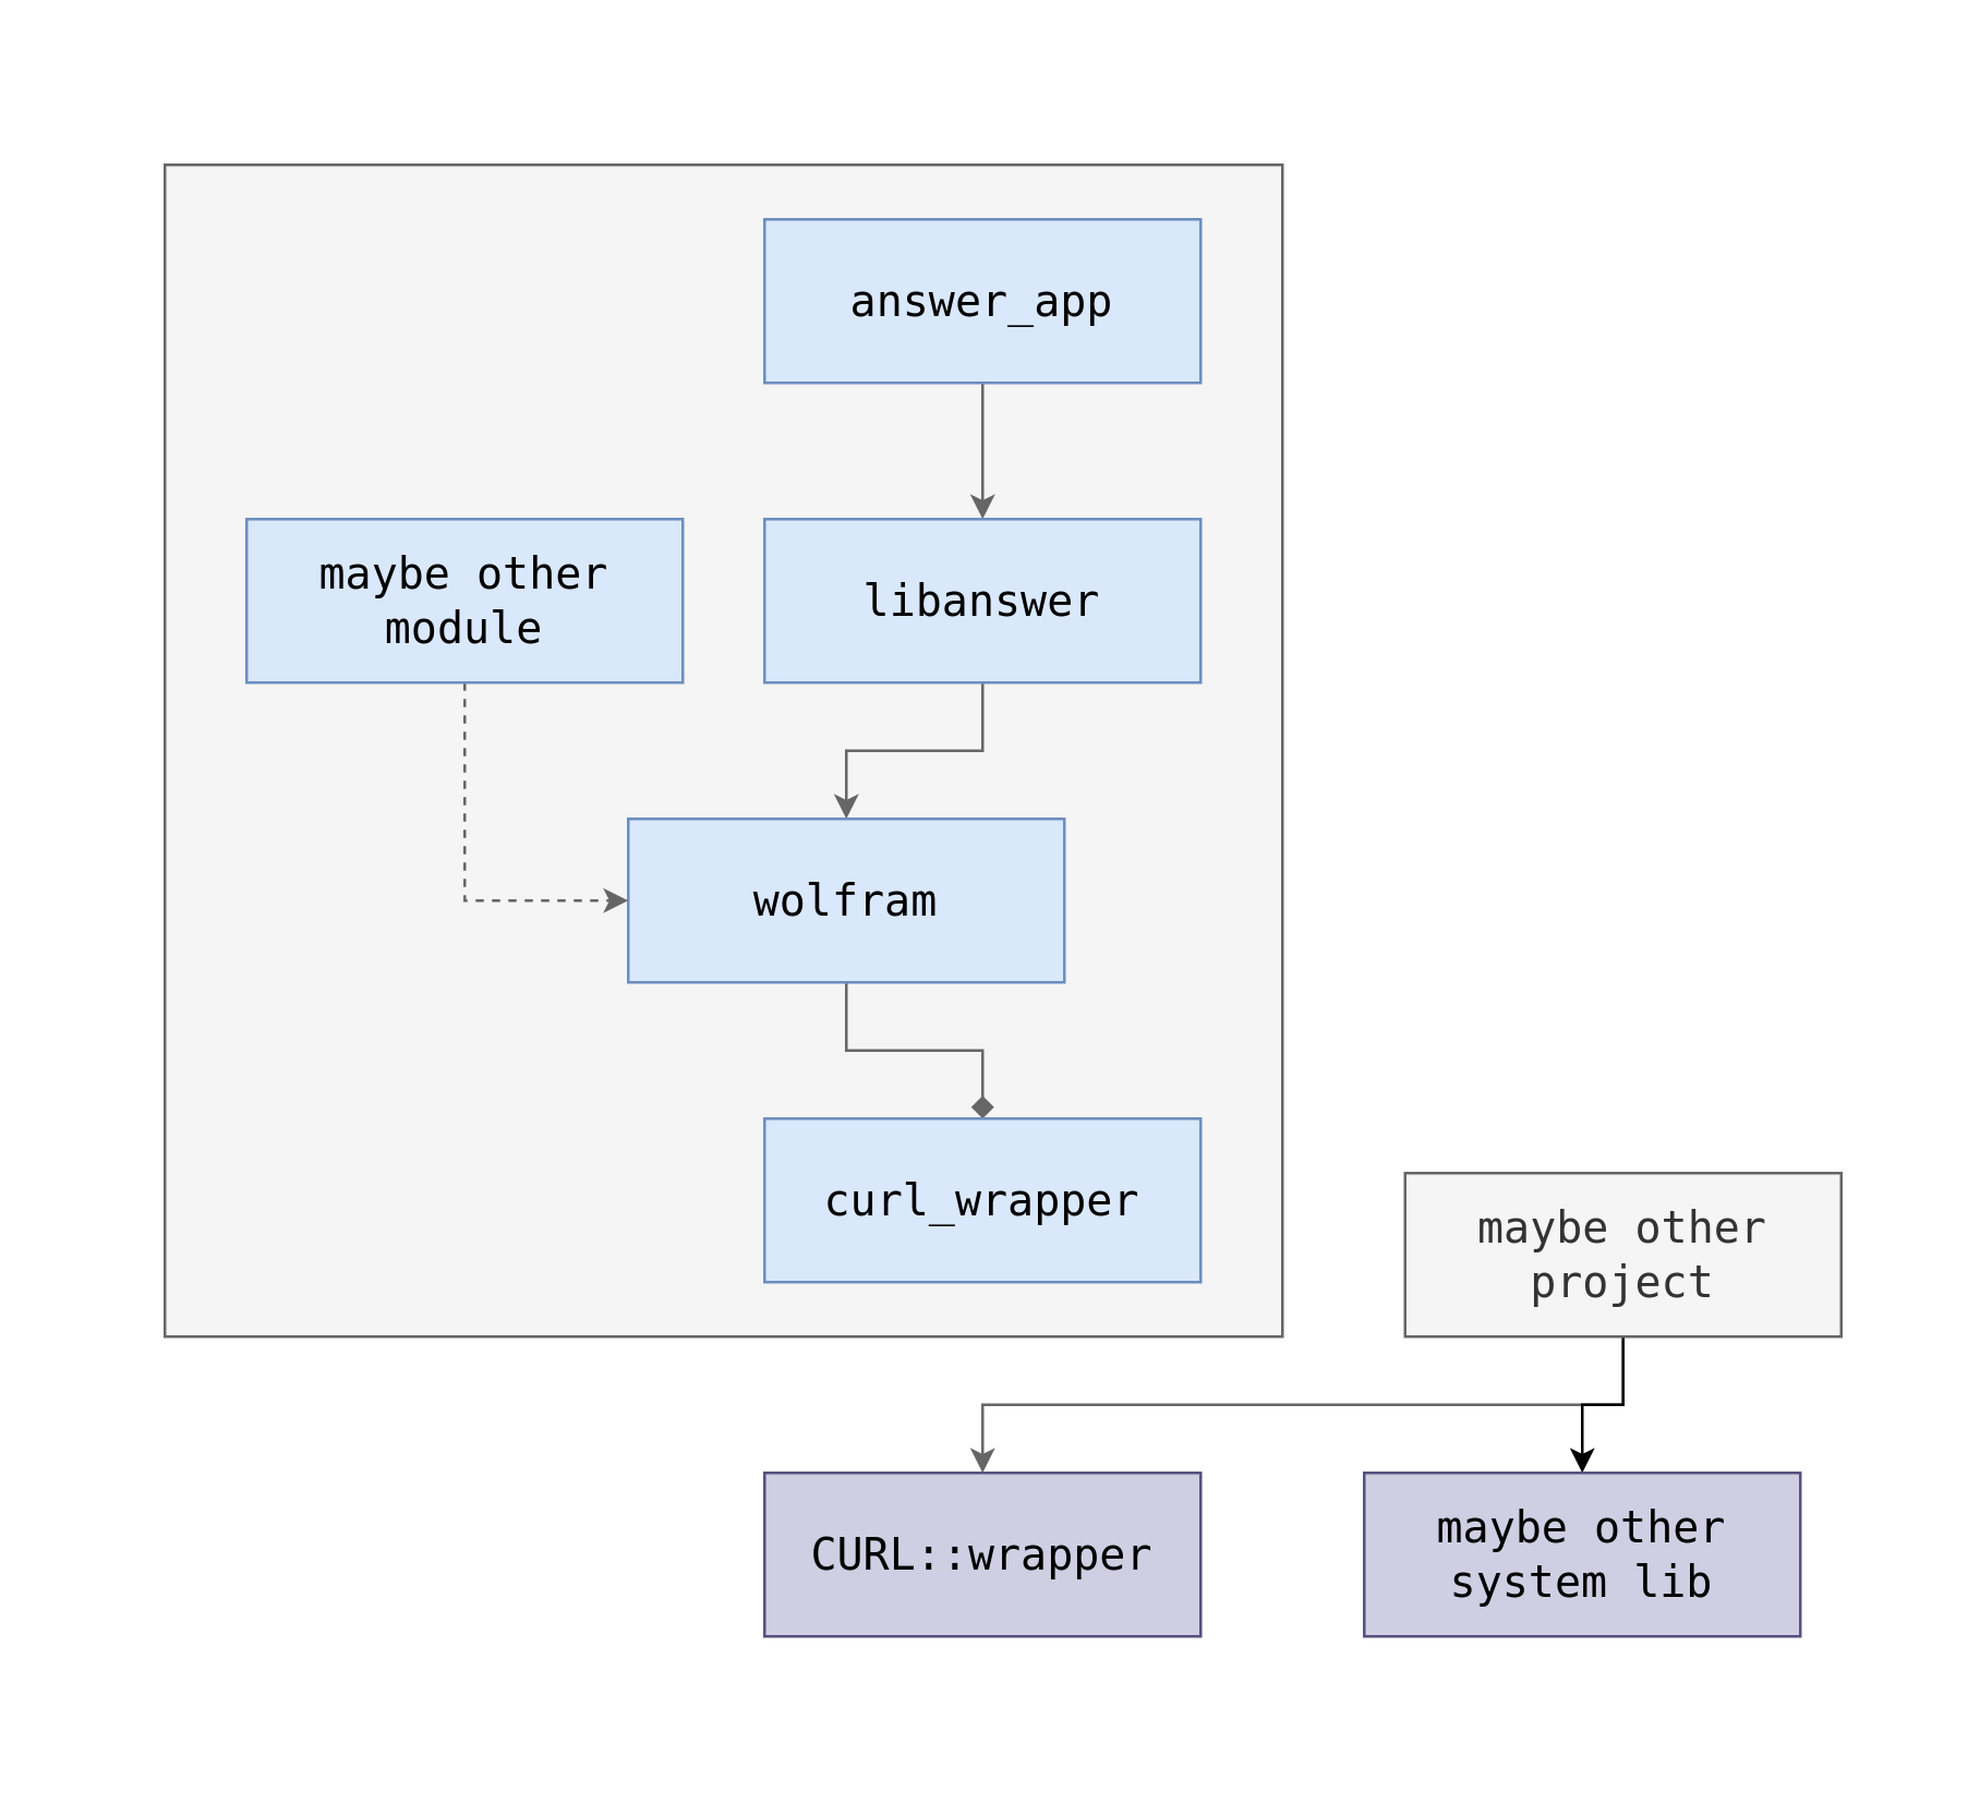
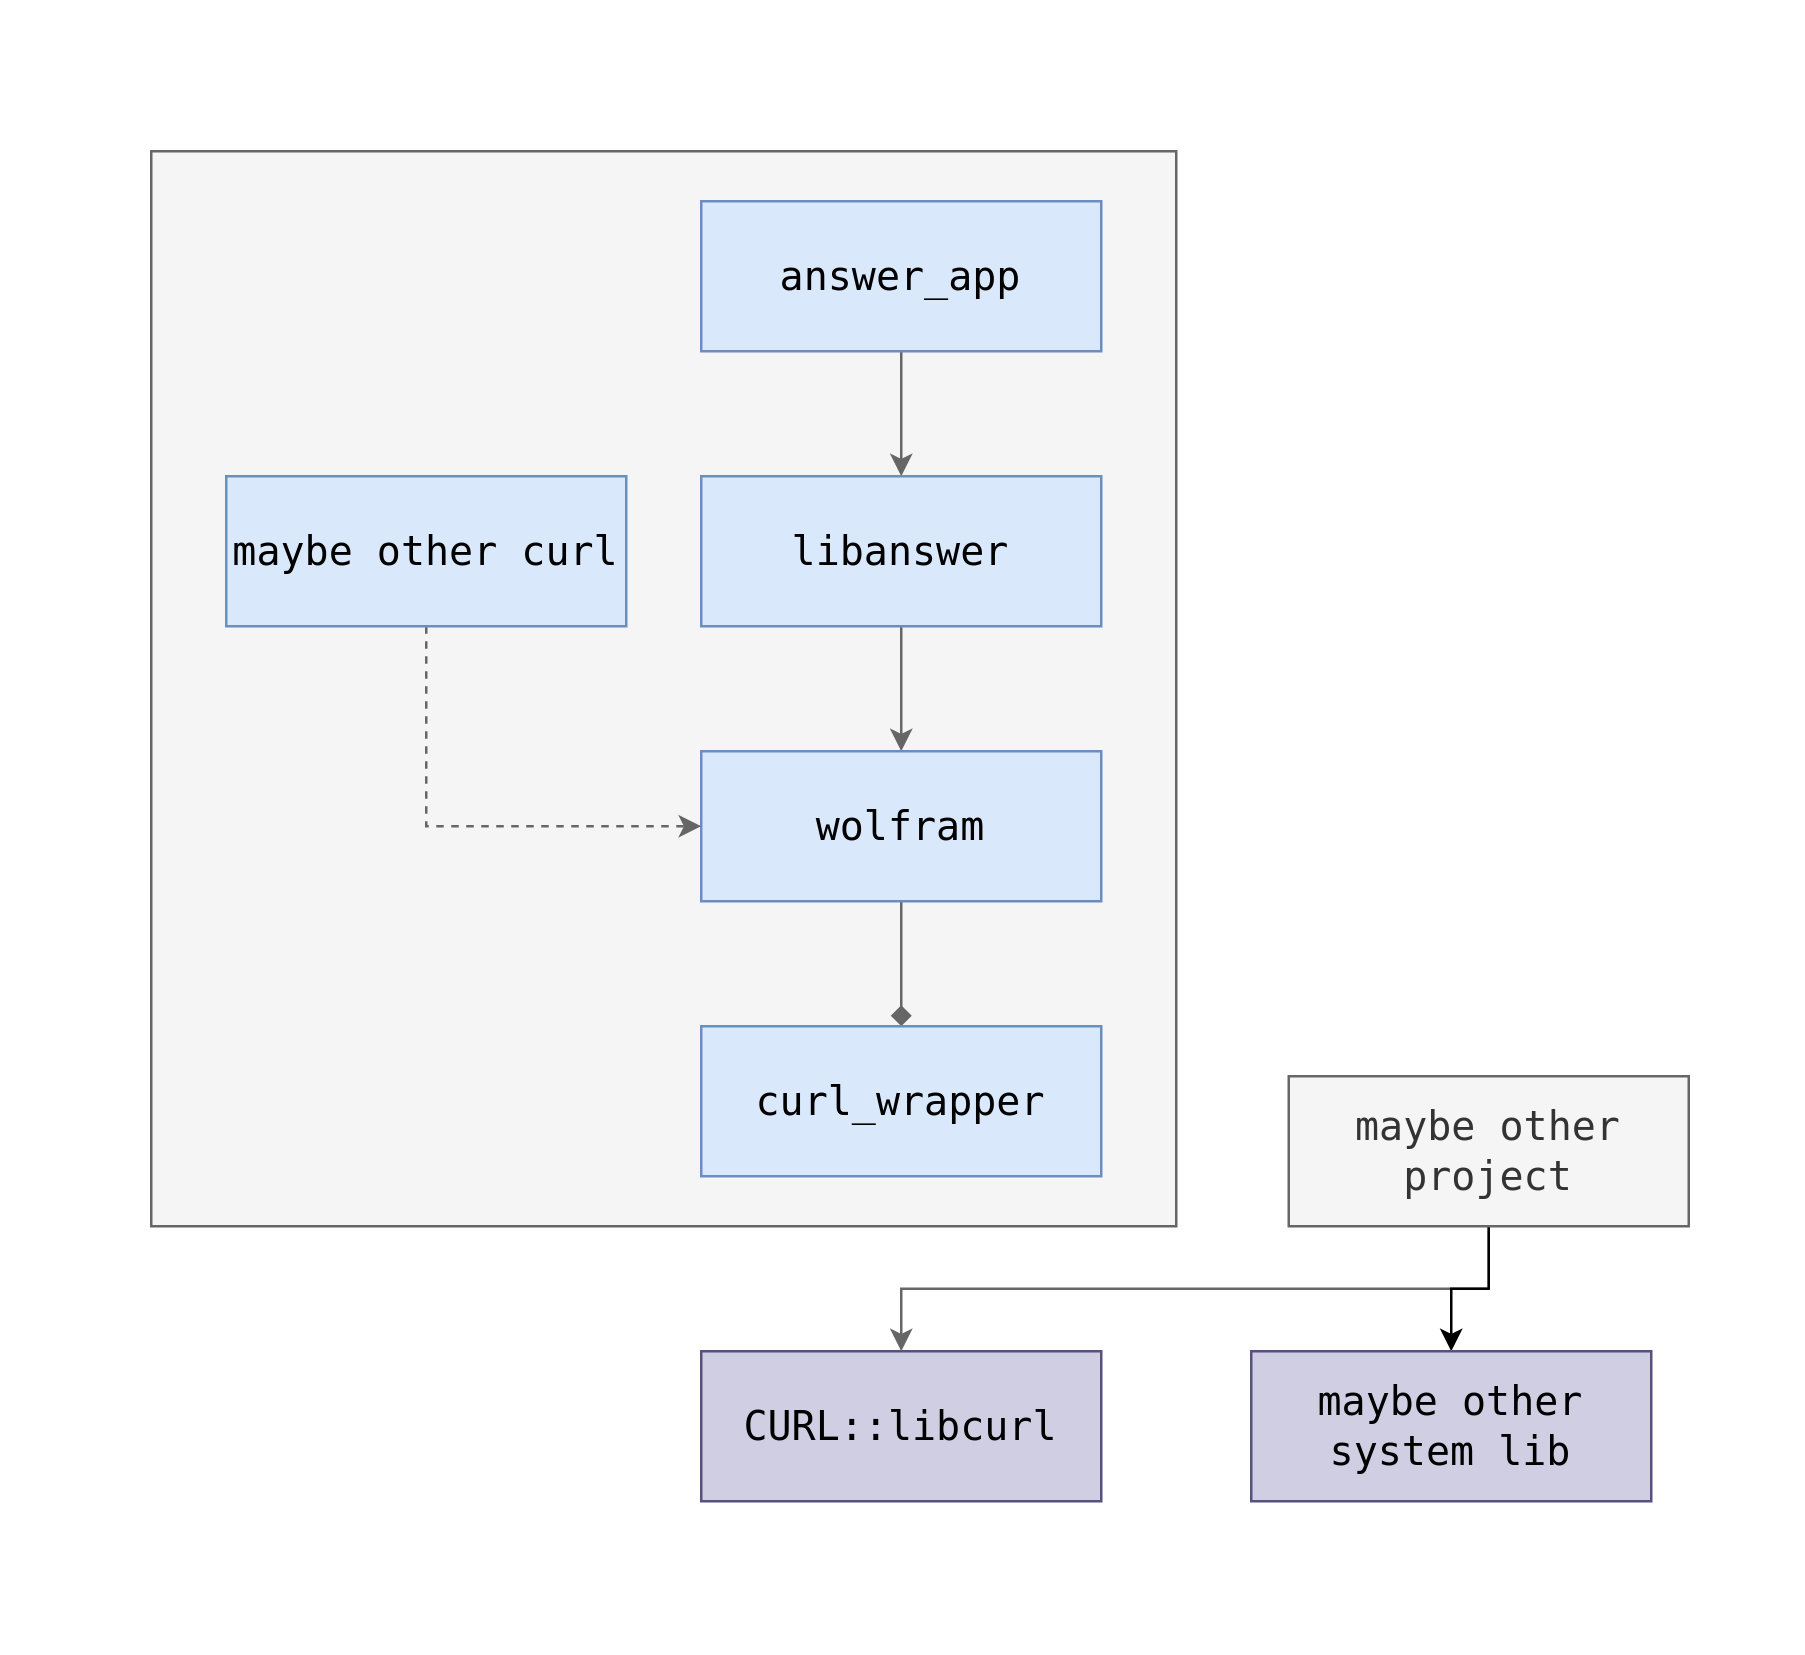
- <mxCell id="16" value="maybe other module" style="rounded=0;whiteSpace=wrap;html=1;fontSize=16;fontFamily=monospace;fillColor=#dae8fc;strokeColor=#6c8ebf;" parent="1" vertex="1"><mxGeometry x="90" y="190" width="160" height="60" as="geometry" /></mxCell>
+ <mxCell id="16" value="maybe other curl" style="rounded=0;whiteSpace=wrap;html=1;fontSize=16;fontFamily=monospace;fillColor=#dae8fc;strokeColor=#6c8ebf;" parent="1" vertex="1"><mxGeometry x="90" y="190" width="160" height="60" as="geometry" /></mxCell>
- <mxCell id="9" value="wolfram" style="rounded=0;whiteSpace=wrap;html=1;fontSize=16;fontFamily=monospace;fillColor=#dae8fc;strokeColor=#6c8ebf;" parent="1" vertex="1"><mxGeometry x="230" y="300" width="160" height="60" as="geometry" /></mxCell>
+ <mxCell id="9" value="wolfram" style="rounded=0;whiteSpace=wrap;html=1;fontSize=16;fontFamily=monospace;fillColor=#dae8fc;strokeColor=#6c8ebf;" parent="1" vertex="1"><mxGeometry x="280" y="300" width="160" height="60" as="geometry" /></mxCell>
- <mxCell id="11" value="CURL::wrapper" style="rounded=0;whiteSpace=wrap;html=1;fontSize=16;fontFamily=monospace;fillColor=#d0cee2;strokeColor=#56517e;" parent="1" vertex="1"><mxGeometry x="280" y="540" width="160" height="60" as="geometry" /></mxCell>
+ <mxCell id="11" value="CURL::libcurl" style="rounded=0;whiteSpace=wrap;html=1;fontSize=16;fontFamily=monospace;fillColor=#d0cee2;strokeColor=#56517e;" parent="1" vertex="1"><mxGeometry x="280" y="540" width="160" height="60" as="geometry" /></mxCell>
